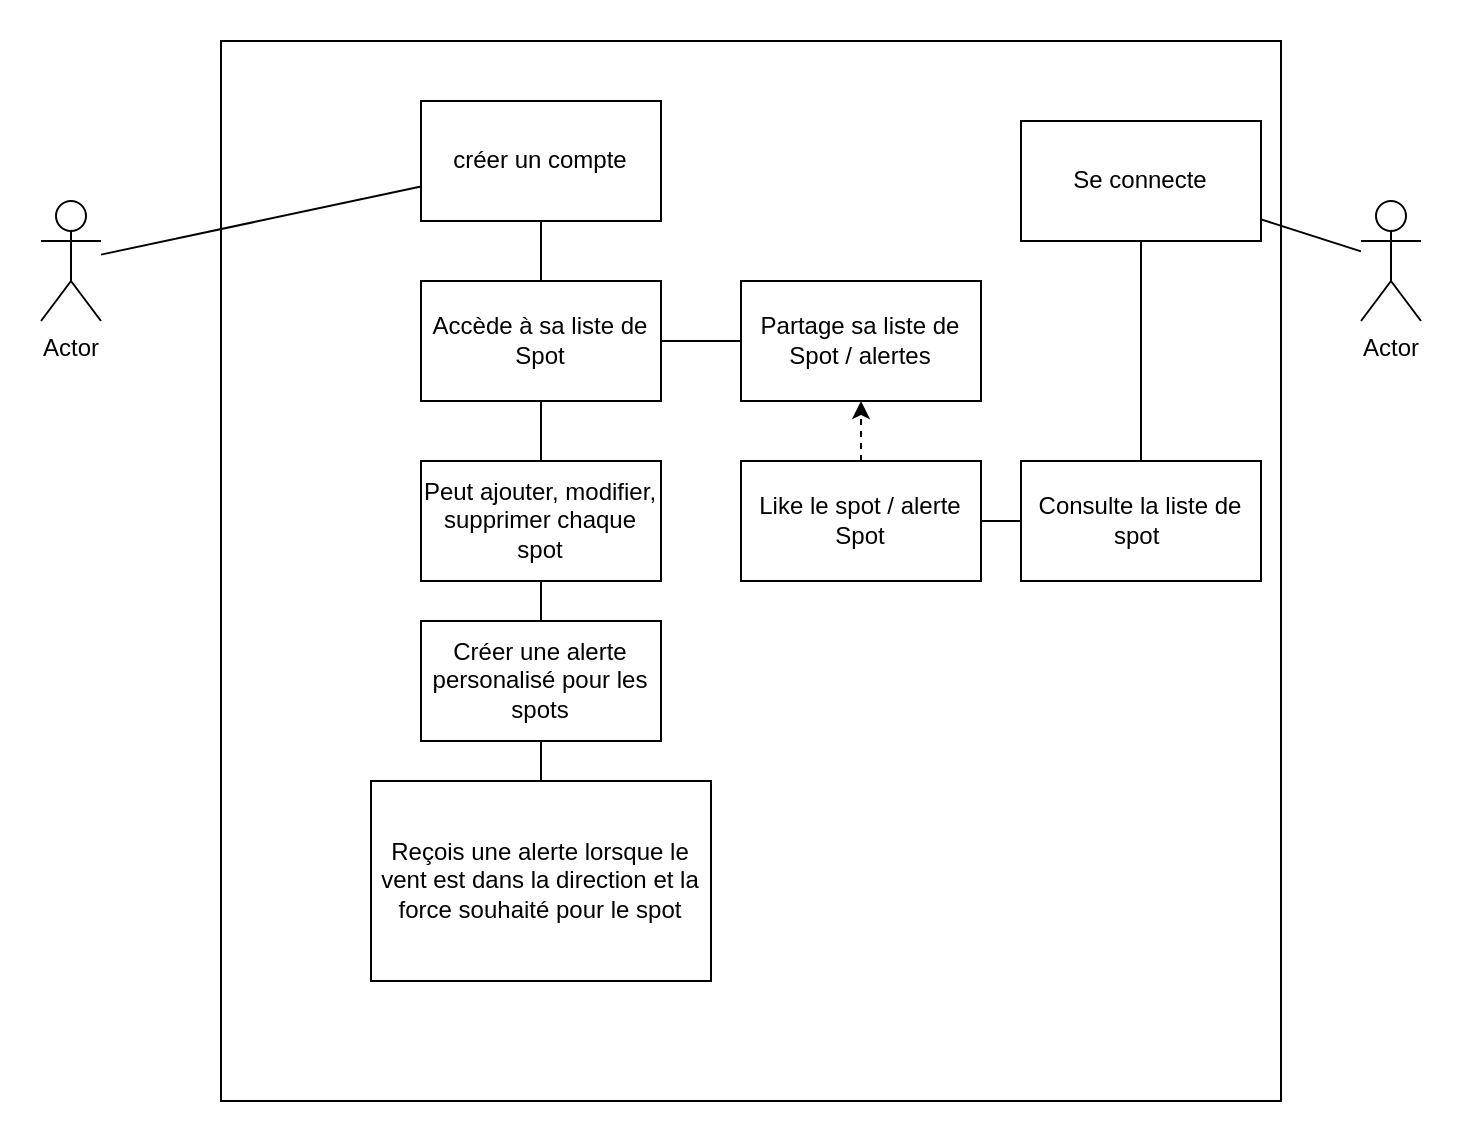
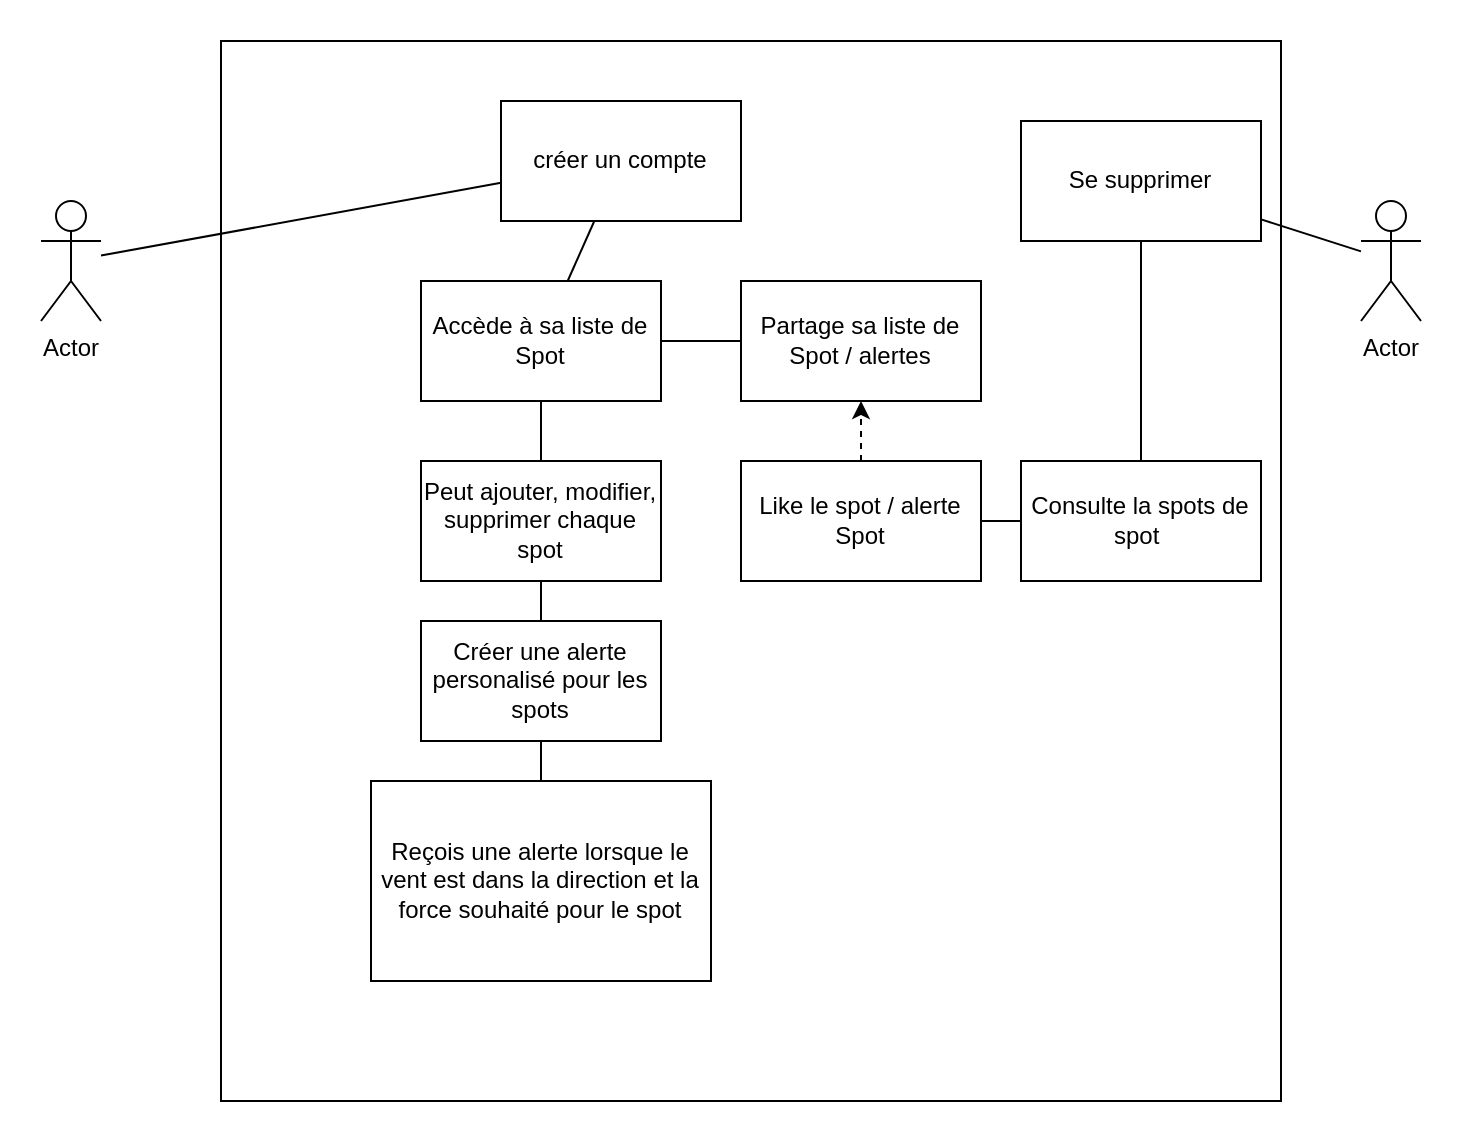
- <mxCell id="6" value="créer un compte" style="rounded=0;whiteSpace=wrap;html=1;" parent="1" vertex="1"><mxGeometry x="210" y="50" width="120" height="60" as="geometry" /></mxCell>
+ <mxCell id="6" value="créer un compte" style="rounded=0;whiteSpace=wrap;html=1;" parent="1" vertex="1"><mxGeometry x="250" y="50" width="120" height="60" as="geometry" /></mxCell>
- <mxCell id="17" value="Se connecte" style="rounded=0;whiteSpace=wrap;html=1;" vertex="1" parent="1"><mxGeometry x="510" y="60" width="120" height="60" as="geometry" /></mxCell>
+ <mxCell id="17" value="Se supprimer" style="rounded=0;whiteSpace=wrap;html=1;" vertex="1" parent="1"><mxGeometry x="510" y="60" width="120" height="60" as="geometry" /></mxCell>
- <mxCell id="19" value="Consulte la liste de spot&amp;nbsp;" style="rounded=0;whiteSpace=wrap;html=1;" vertex="1" parent="1"><mxGeometry x="510" y="230" width="120" height="60" as="geometry" /></mxCell>
+ <mxCell id="19" value="Consulte la spots de spot&amp;nbsp;" style="rounded=0;whiteSpace=wrap;html=1;" vertex="1" parent="1"><mxGeometry x="510" y="230" width="120" height="60" as="geometry" /></mxCell>
